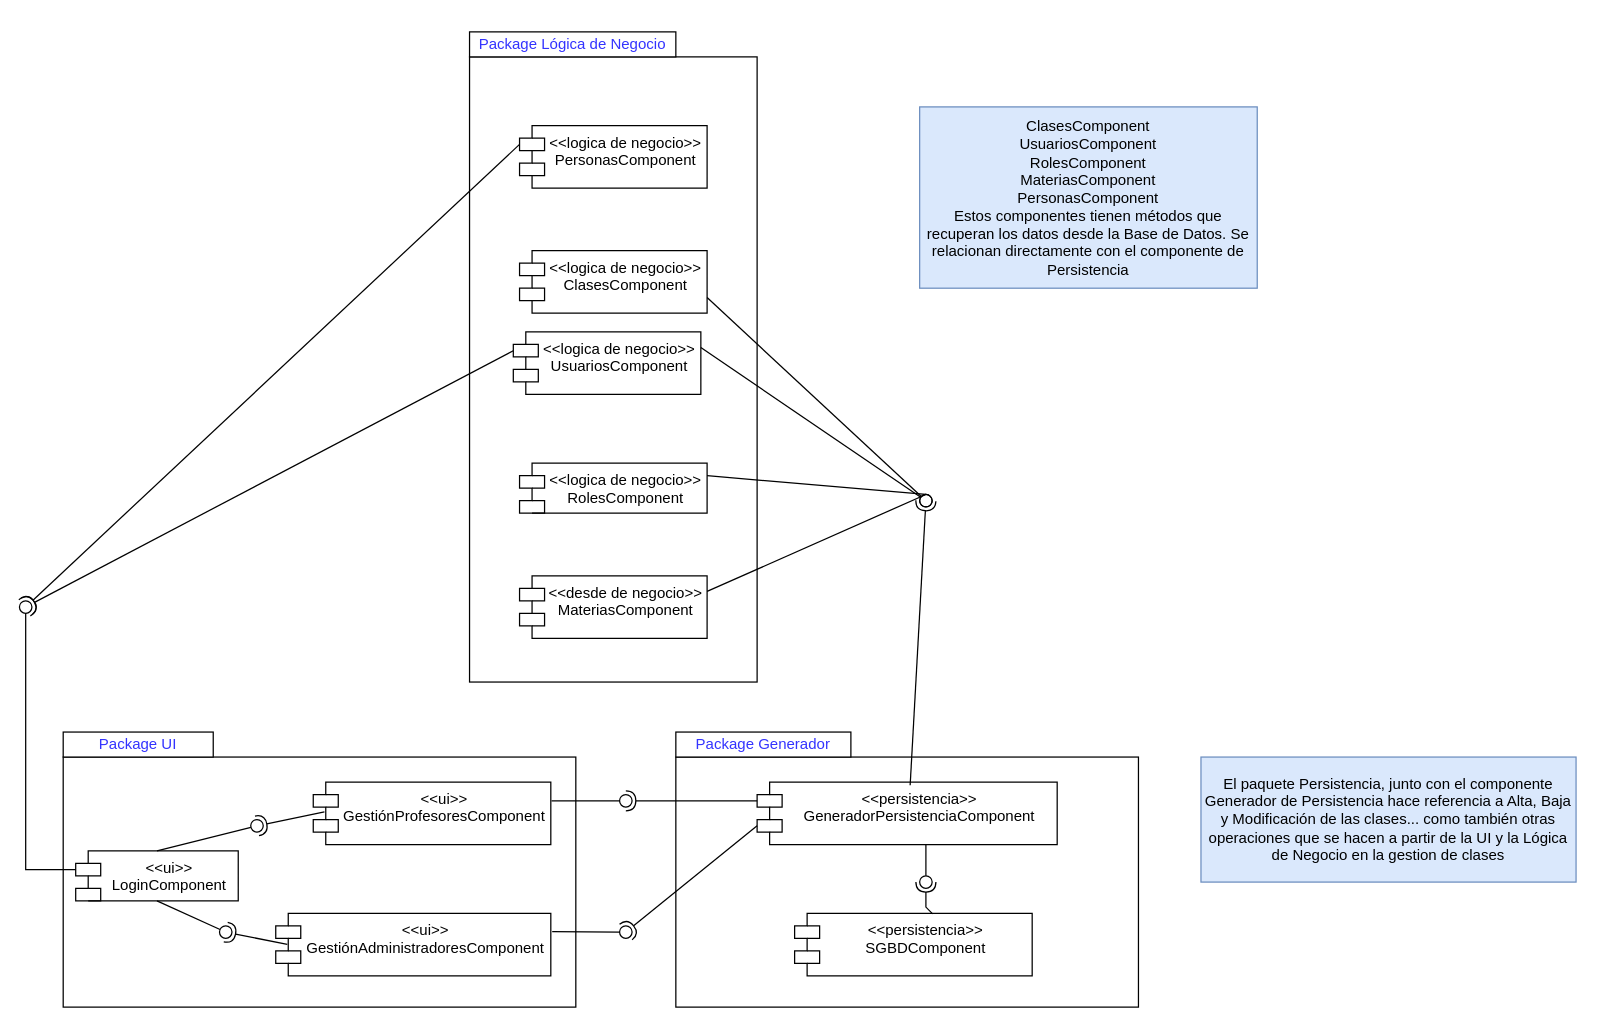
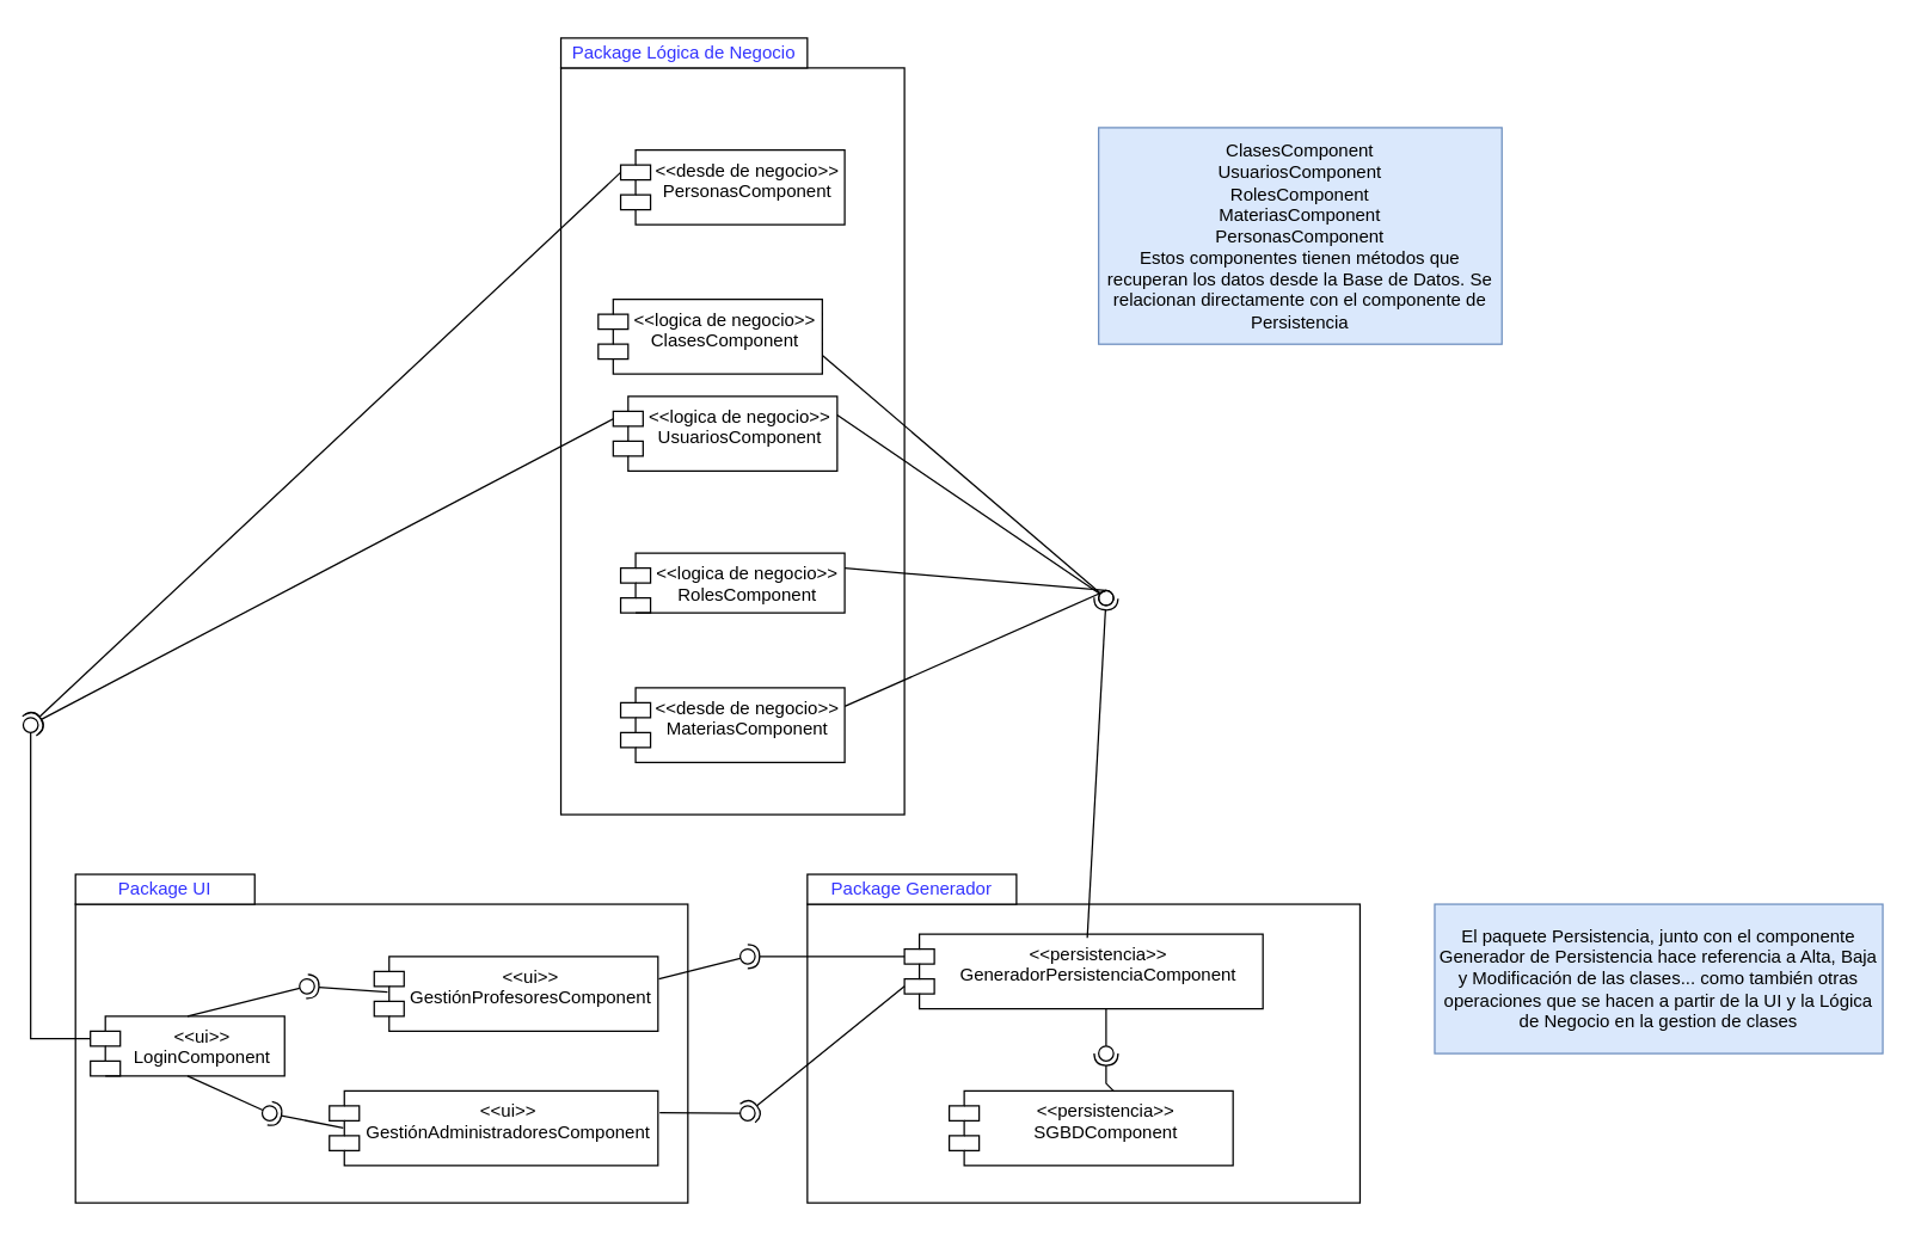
- <mxCell id="46" value="&amp;lt;&amp;lt;logica de negocio&amp;gt;&amp;gt;&lt;br&gt;PersonasComponent" style="shape=module;align=left;spacingLeft=20;align=center;verticalAlign=top;whiteSpace=wrap;html=1;" vertex="1" parent="1"><mxGeometry x="415" y="100" width="150" height="50" as="geometry" /></mxCell>
+ <mxCell id="46" value="&amp;lt;&amp;lt;desde de negocio&amp;gt;&amp;gt;&lt;br&gt;PersonasComponent" style="shape=module;align=left;spacingLeft=20;align=center;verticalAlign=top;whiteSpace=wrap;html=1;" vertex="1" parent="1"><mxGeometry x="415" y="100" width="150" height="50" as="geometry" /></mxCell>
- <mxCell id="32" value="&amp;lt;&amp;lt;logica de negocio&amp;gt;&amp;gt;&lt;br&gt;ClasesComponent" style="shape=module;align=left;spacingLeft=20;align=center;verticalAlign=top;whiteSpace=wrap;html=1;" vertex="1" parent="1"><mxGeometry x="415" y="200" width="150" height="50" as="geometry" /></mxCell>
+ <mxCell id="32" value="&amp;lt;&amp;lt;logica de negocio&amp;gt;&amp;gt;&lt;br&gt;ClasesComponent" style="shape=module;align=left;spacingLeft=20;align=center;verticalAlign=top;whiteSpace=wrap;html=1;" vertex="1" parent="1"><mxGeometry x="400" y="200" width="150" height="50" as="geometry" /></mxCell>
- <mxCell id="16" value="&amp;lt;&amp;lt;ui&amp;gt;&amp;gt;&lt;br&gt;GestiónProfesoresComponent" style="shape=module;align=left;spacingLeft=20;align=center;verticalAlign=top;whiteSpace=wrap;html=1;" vertex="1" parent="1"><mxGeometry x="250" y="625" width="190" height="50" as="geometry" /></mxCell>
+ <mxCell id="16" value="&amp;lt;&amp;lt;ui&amp;gt;&amp;gt;&lt;br&gt;GestiónProfesoresComponent" style="shape=module;align=left;spacingLeft=20;align=center;verticalAlign=top;whiteSpace=wrap;html=1;" vertex="1" parent="1"><mxGeometry x="250" y="640" width="190" height="50" as="geometry" /></mxCell>
